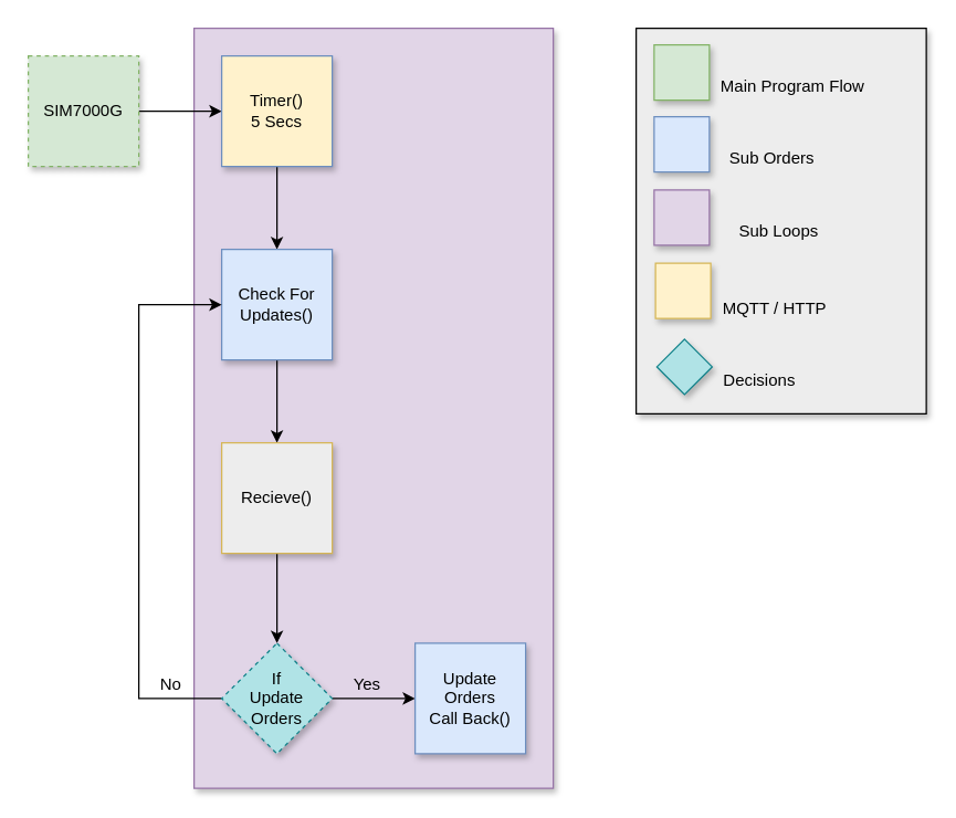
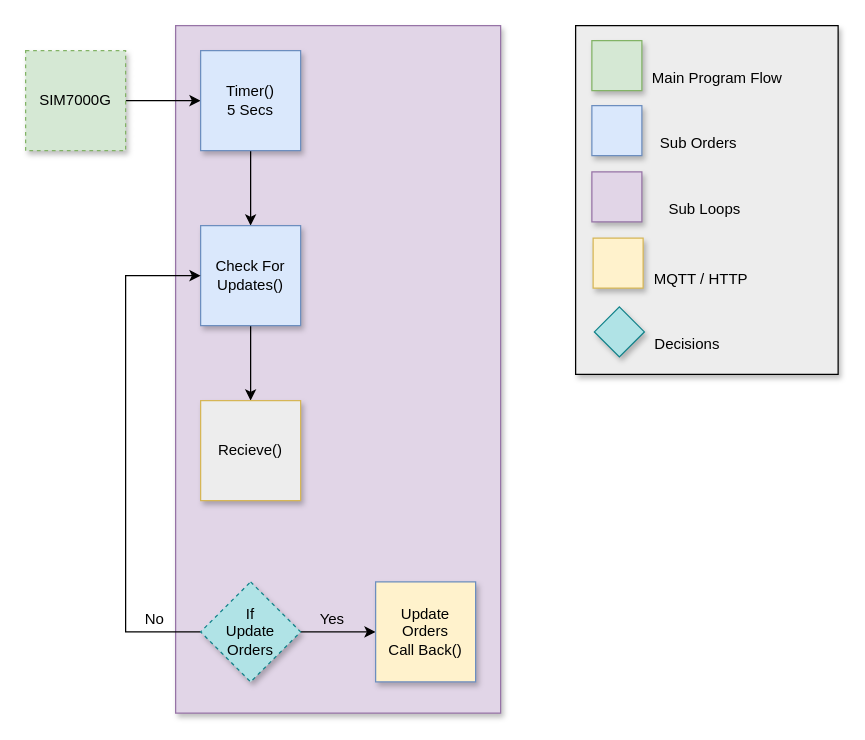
- <mxCell id="6" value="Timer()&lt;br&gt;5 Secs" style="whiteSpace=wrap;html=1;aspect=fixed;fillColor=#fff2cc;strokeColor=#6c8ebf;shadow=1;" vertex="1" parent="1"><mxGeometry x="160" y="40" width="80" height="80" as="geometry" /></mxCell>
+ <mxCell id="6" value="Timer()&lt;br&gt;5 Secs" style="whiteSpace=wrap;html=1;aspect=fixed;fillColor=#dae8fc;strokeColor=#6c8ebf;shadow=1;" vertex="1" parent="1"><mxGeometry x="160" y="40" width="80" height="80" as="geometry" /></mxCell>
- <mxCell id="9" value="" style="edgeStyle=orthogonalEdgeStyle;rounded=0;orthogonalLoop=1;jettySize=auto;html=1;" edge="1" parent="1" source="10" target="24"><mxGeometry relative="1" as="geometry" /></mxCell>
- <mxCell id="25" value="Update&lt;br&gt;Orders&lt;br&gt;Call Back()" style="whiteSpace=wrap;html=1;aspect=fixed;shadow=1;fillColor=#dae8fc;strokeColor=#6c8ebf;" vertex="1" parent="1"><mxGeometry x="300" y="465" width="80" height="80" as="geometry" /></mxCell>
+ <mxCell id="25" value="Update&lt;br&gt;Orders&lt;br&gt;Call Back()" style="whiteSpace=wrap;html=1;aspect=fixed;shadow=1;fillColor=#fff2cc;strokeColor=#6c8ebf;" vertex="1" parent="1"><mxGeometry x="300" y="465" width="80" height="80" as="geometry" /></mxCell>
